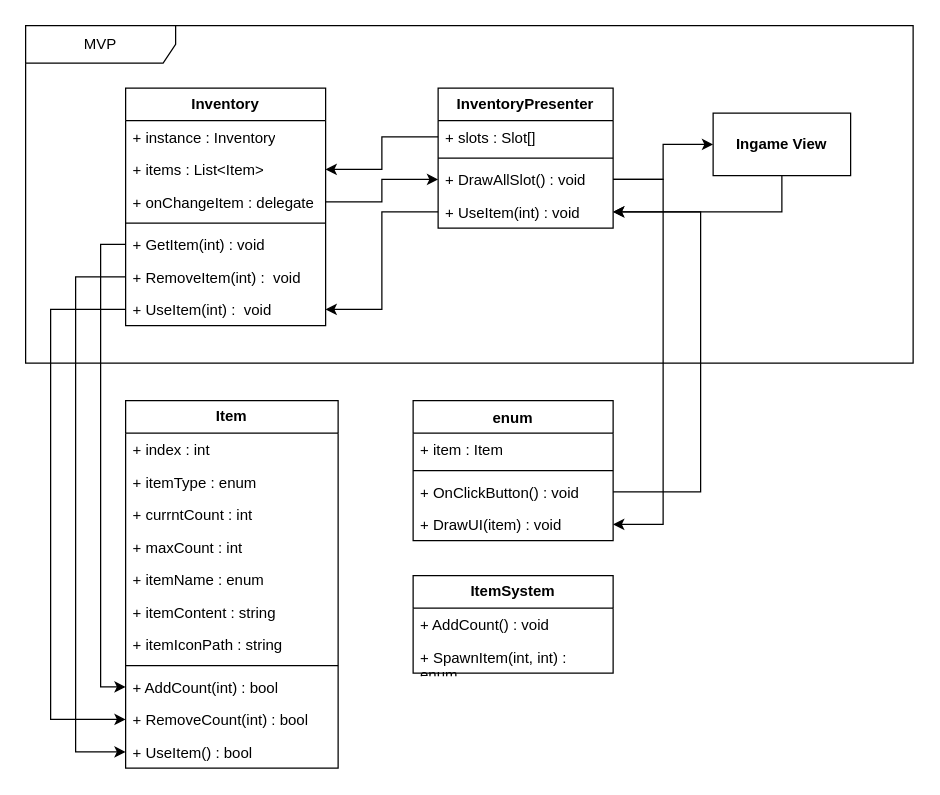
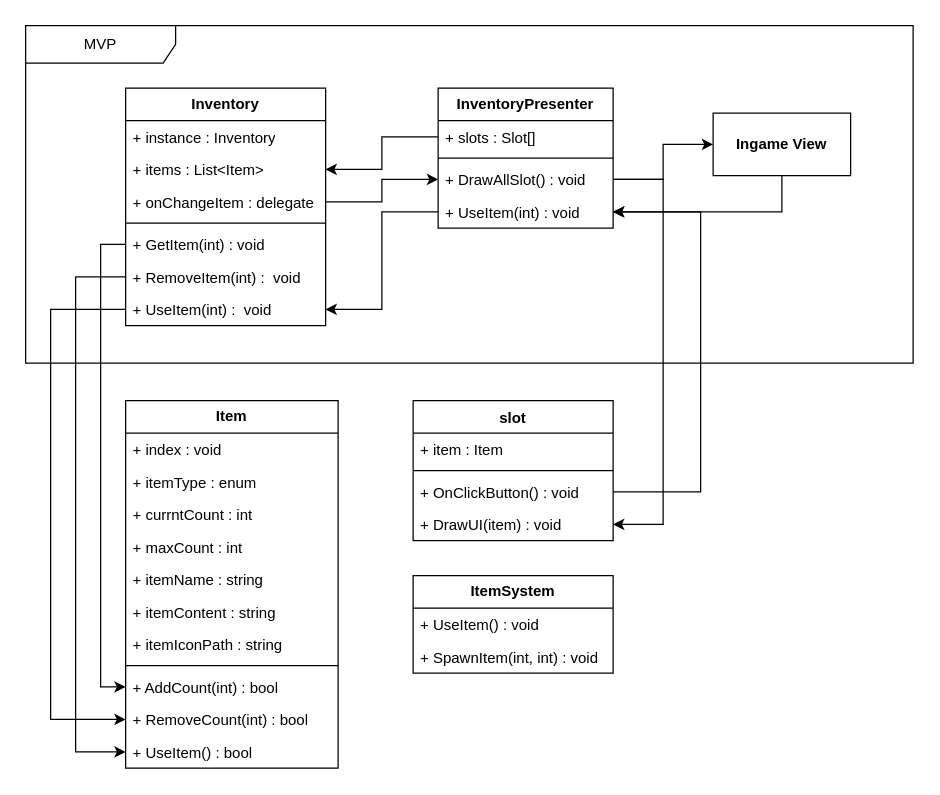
- <mxCell id="34" value="enum" style="swimlane;fontStyle=1;align=center;verticalAlign=top;childLayout=stackLayout;horizontal=1;startSize=26;horizontalStack=0;resizeParent=1;resizeParentMax=0;resizeLast=0;collapsible=1;marginBottom=0;whiteSpace=wrap;html=1;" parent="1" vertex="1"><mxGeometry x="330" y="320" width="160" height="112" as="geometry" /></mxCell>
+ <mxCell id="34" value="slot" style="swimlane;fontStyle=1;align=center;verticalAlign=top;childLayout=stackLayout;horizontal=1;startSize=26;horizontalStack=0;resizeParent=1;resizeParentMax=0;resizeLast=0;collapsible=1;marginBottom=0;whiteSpace=wrap;html=1;" parent="1" vertex="1"><mxGeometry x="330" y="320" width="160" height="112" as="geometry" /></mxCell>
- <mxCell id="22" value="+ index : int" style="text;strokeColor=none;fillColor=none;align=left;verticalAlign=top;spacingLeft=4;spacingRight=4;overflow=hidden;rotatable=0;points=[[0,0.5],[1,0.5]];portConstraint=eastwest;whiteSpace=wrap;html=1;" parent="21" vertex="1"><mxGeometry y="26" width="170" height="26" as="geometry" /></mxCell>
+ <mxCell id="22" value="+ index : void" style="text;strokeColor=none;fillColor=none;align=left;verticalAlign=top;spacingLeft=4;spacingRight=4;overflow=hidden;rotatable=0;points=[[0,0.5],[1,0.5]];portConstraint=eastwest;whiteSpace=wrap;html=1;" parent="21" vertex="1"><mxGeometry y="26" width="170" height="26" as="geometry" /></mxCell>
- <mxCell id="26" value="+ itemName : enum" style="text;strokeColor=none;fillColor=none;align=left;verticalAlign=top;spacingLeft=4;spacingRight=4;overflow=hidden;rotatable=0;points=[[0,0.5],[1,0.5]];portConstraint=eastwest;whiteSpace=wrap;html=1;" parent="21" vertex="1"><mxGeometry y="130" width="170" height="26" as="geometry" /></mxCell>
+ <mxCell id="26" value="+ itemName : string" style="text;strokeColor=none;fillColor=none;align=left;verticalAlign=top;spacingLeft=4;spacingRight=4;overflow=hidden;rotatable=0;points=[[0,0.5],[1,0.5]];portConstraint=eastwest;whiteSpace=wrap;html=1;" parent="21" vertex="1"><mxGeometry y="130" width="170" height="26" as="geometry" /></mxCell>
- <mxCell id="45" value="+ AddCount() : void" style="text;strokeColor=none;fillColor=none;align=left;verticalAlign=top;spacingLeft=4;spacingRight=4;overflow=hidden;rotatable=0;points=[[0,0.5],[1,0.5]];portConstraint=eastwest;whiteSpace=wrap;html=1;" vertex="1" parent="44"><mxGeometry y="26" width="160" height="26" as="geometry" /></mxCell>
+ <mxCell id="45" value="+ UseItem() : void" style="text;strokeColor=none;fillColor=none;align=left;verticalAlign=top;spacingLeft=4;spacingRight=4;overflow=hidden;rotatable=0;points=[[0,0.5],[1,0.5]];portConstraint=eastwest;whiteSpace=wrap;html=1;" vertex="1" parent="44"><mxGeometry y="26" width="160" height="26" as="geometry" /></mxCell>
- <mxCell id="46" value="+ SpawnItem(int, int) : enum" style="text;strokeColor=none;fillColor=none;align=left;verticalAlign=top;spacingLeft=4;spacingRight=4;overflow=hidden;rotatable=0;points=[[0,0.5],[1,0.5]];portConstraint=eastwest;whiteSpace=wrap;html=1;" vertex="1" parent="44"><mxGeometry y="52" width="160" height="26" as="geometry" /></mxCell>
+ <mxCell id="46" value="+ SpawnItem(int, int) : void" style="text;strokeColor=none;fillColor=none;align=left;verticalAlign=top;spacingLeft=4;spacingRight=4;overflow=hidden;rotatable=0;points=[[0,0.5],[1,0.5]];portConstraint=eastwest;whiteSpace=wrap;html=1;" vertex="1" parent="44"><mxGeometry y="52" width="160" height="26" as="geometry" /></mxCell>
